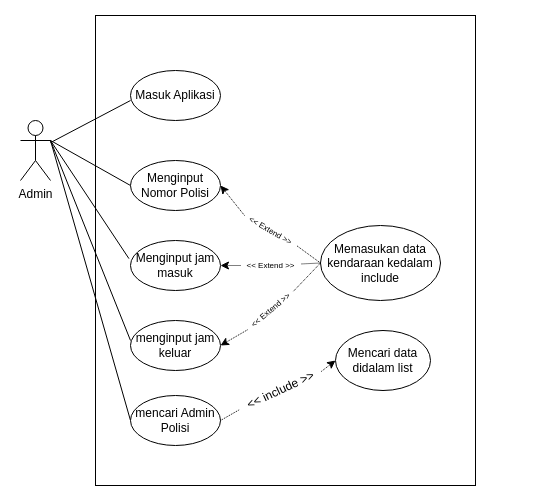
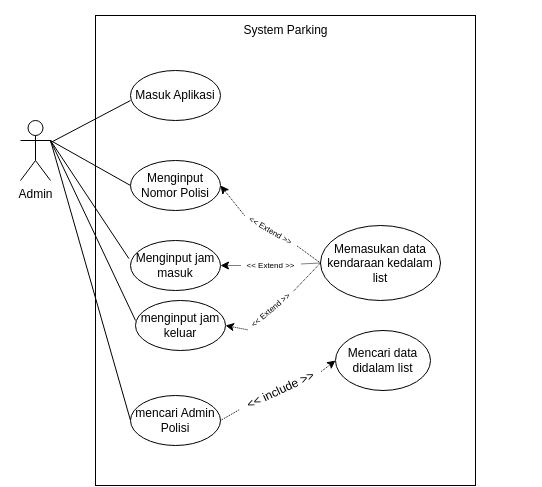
+ <mxCell id="22" value="&lt;font style=&quot;font-size: 12px;&quot;&gt;System Parking&lt;/font&gt;" style="text;html=1;resizable=0;autosize=1;align=center;verticalAlign=middle;points=[];fillColor=none;strokeColor=none;rounded=0;fontSize=8;" vertex="1" parent="1"><mxGeometry x="235" y="20" width="100" height="20" as="geometry" /></mxCell>
- <mxCell id="15" value="Memasukan data kendaraan kedalam include" style="ellipse;whiteSpace=wrap;html=1;" vertex="1" parent="1"><mxGeometry x="320" y="225" width="120" height="75" as="geometry" /></mxCell>
+ <mxCell id="15" value="Memasukan data kendaraan kedalam list" style="ellipse;whiteSpace=wrap;html=1;" vertex="1" parent="1"><mxGeometry x="320" y="225" width="120" height="75" as="geometry" /></mxCell>
- <mxCell id="11" value="menginput jam keluar" style="ellipse;whiteSpace=wrap;html=1;" vertex="1" parent="1"><mxGeometry x="130" y="320" width="90" height="50" as="geometry" /></mxCell>
+ <mxCell id="11" value="menginput jam keluar" style="ellipse;whiteSpace=wrap;html=1;" vertex="1" parent="1"><mxGeometry x="135" y="300" width="90" height="50" as="geometry" /></mxCell>
